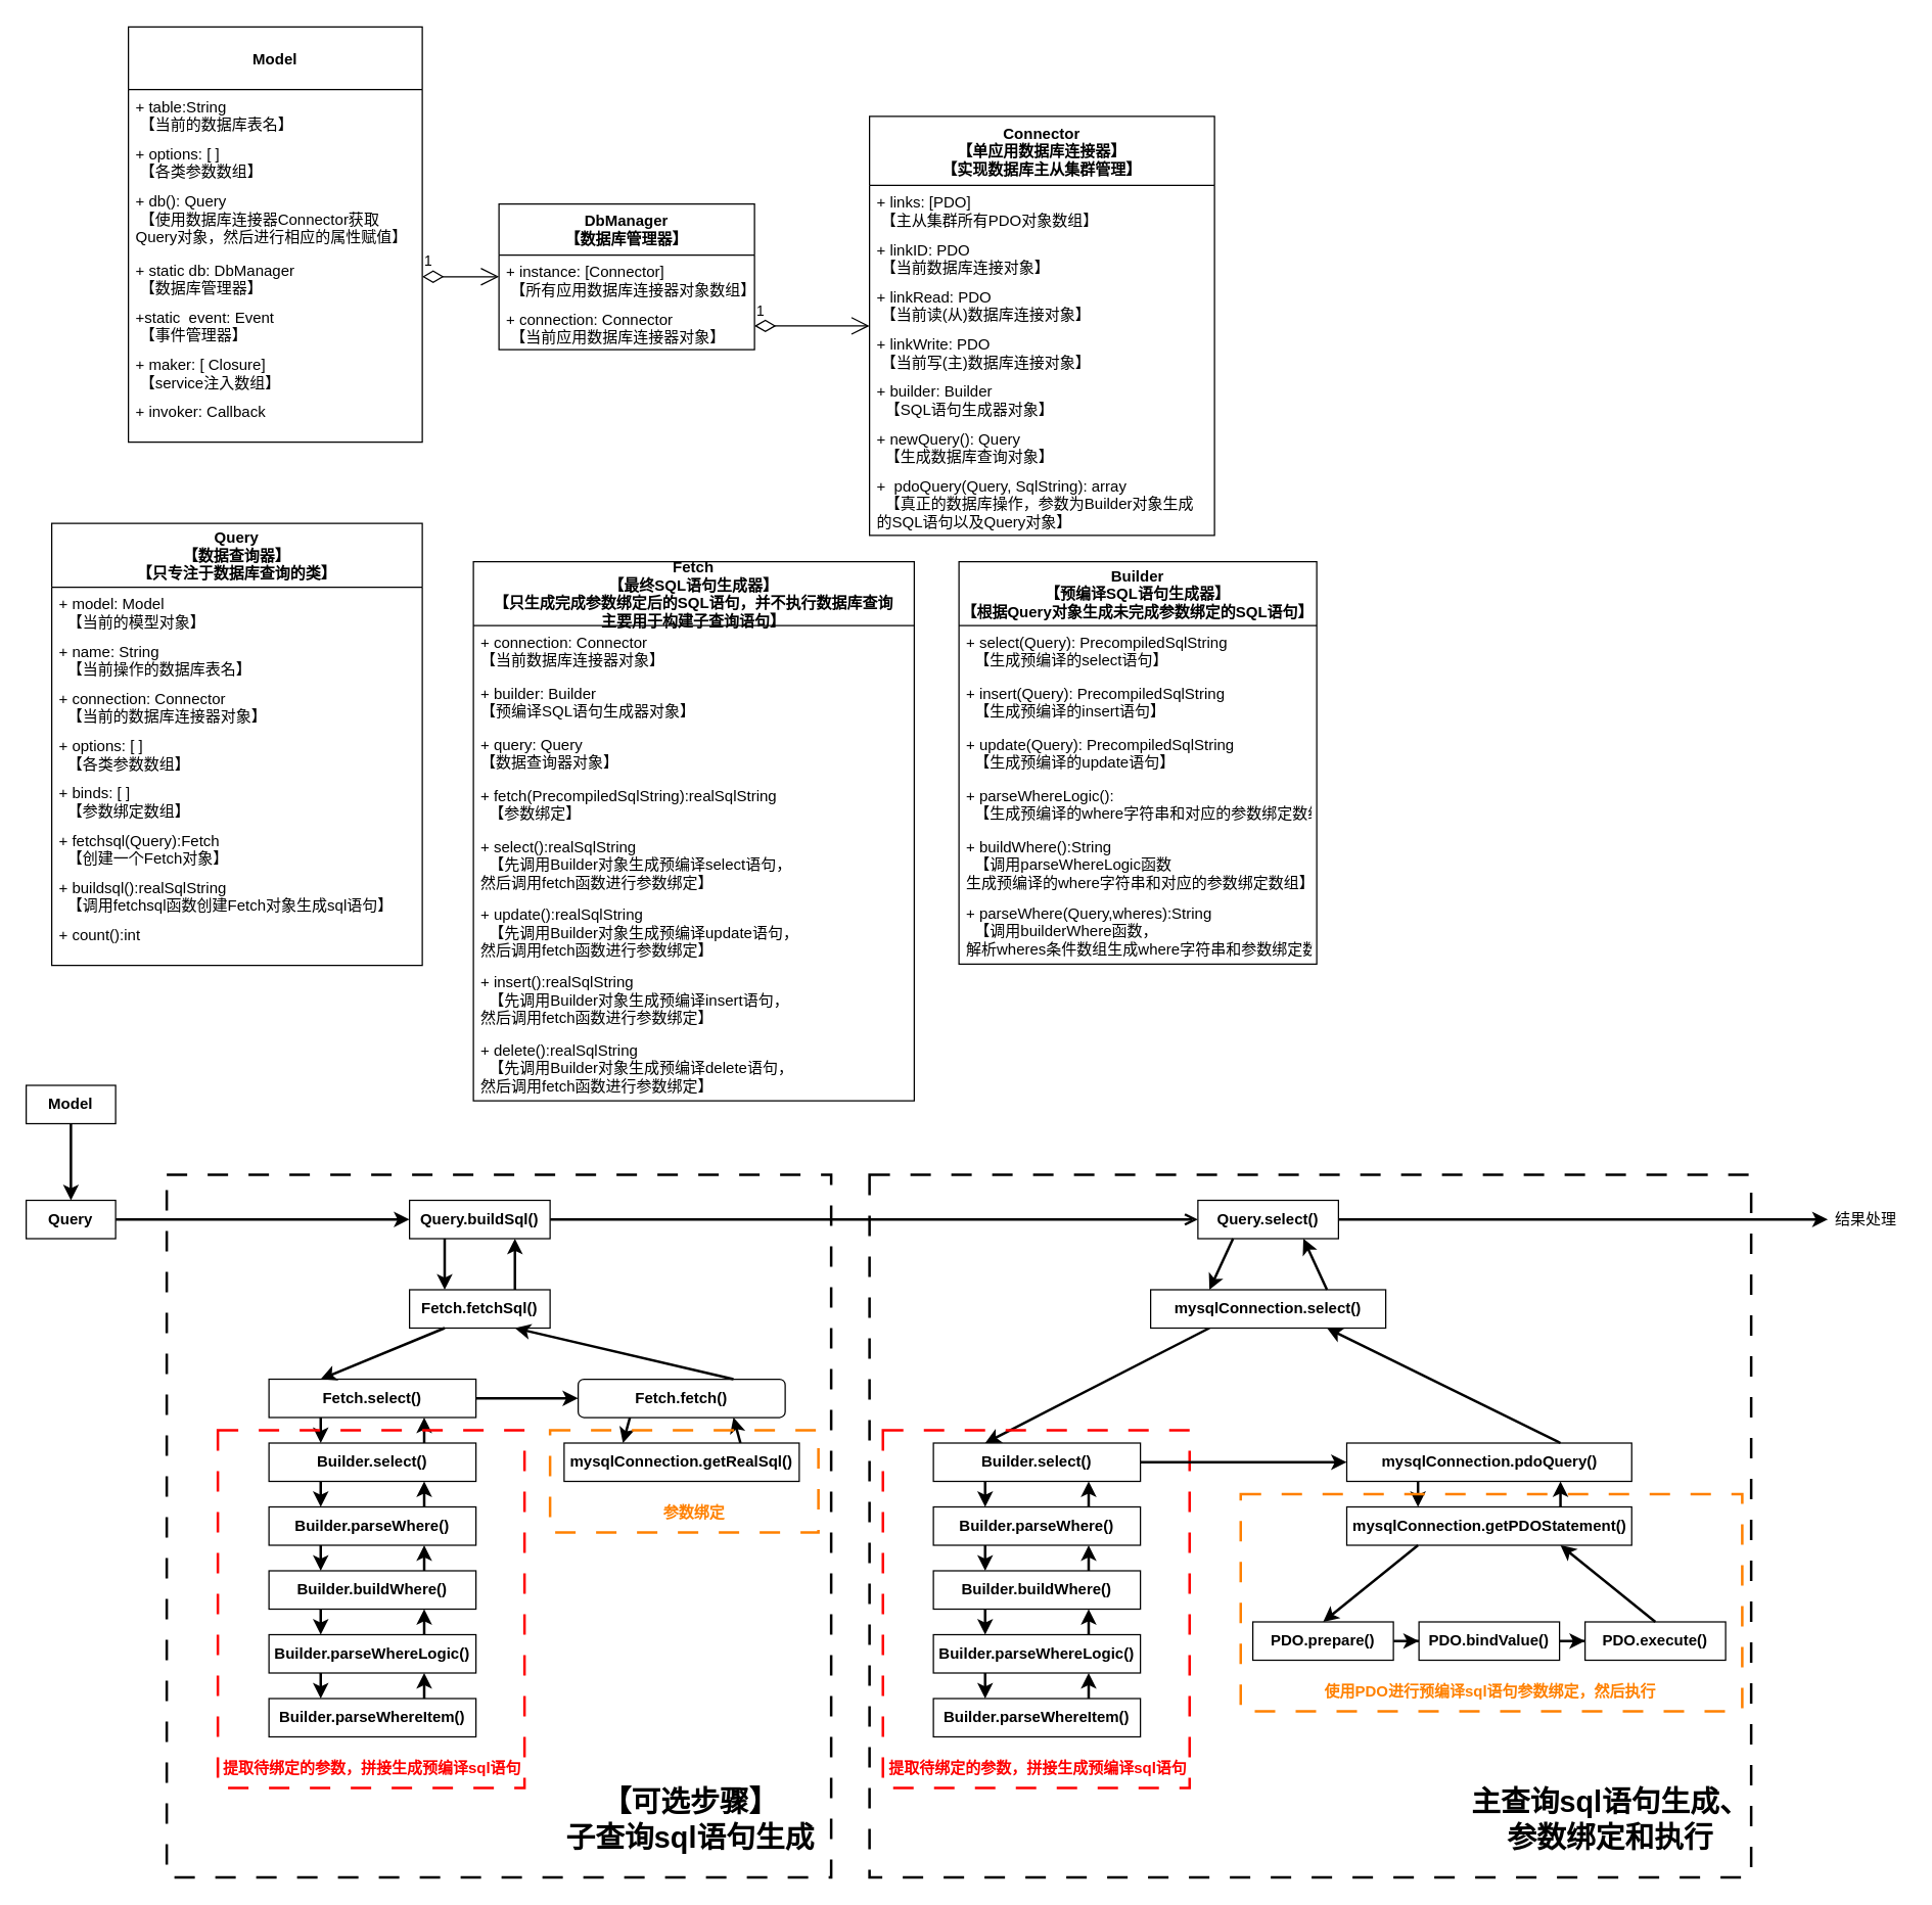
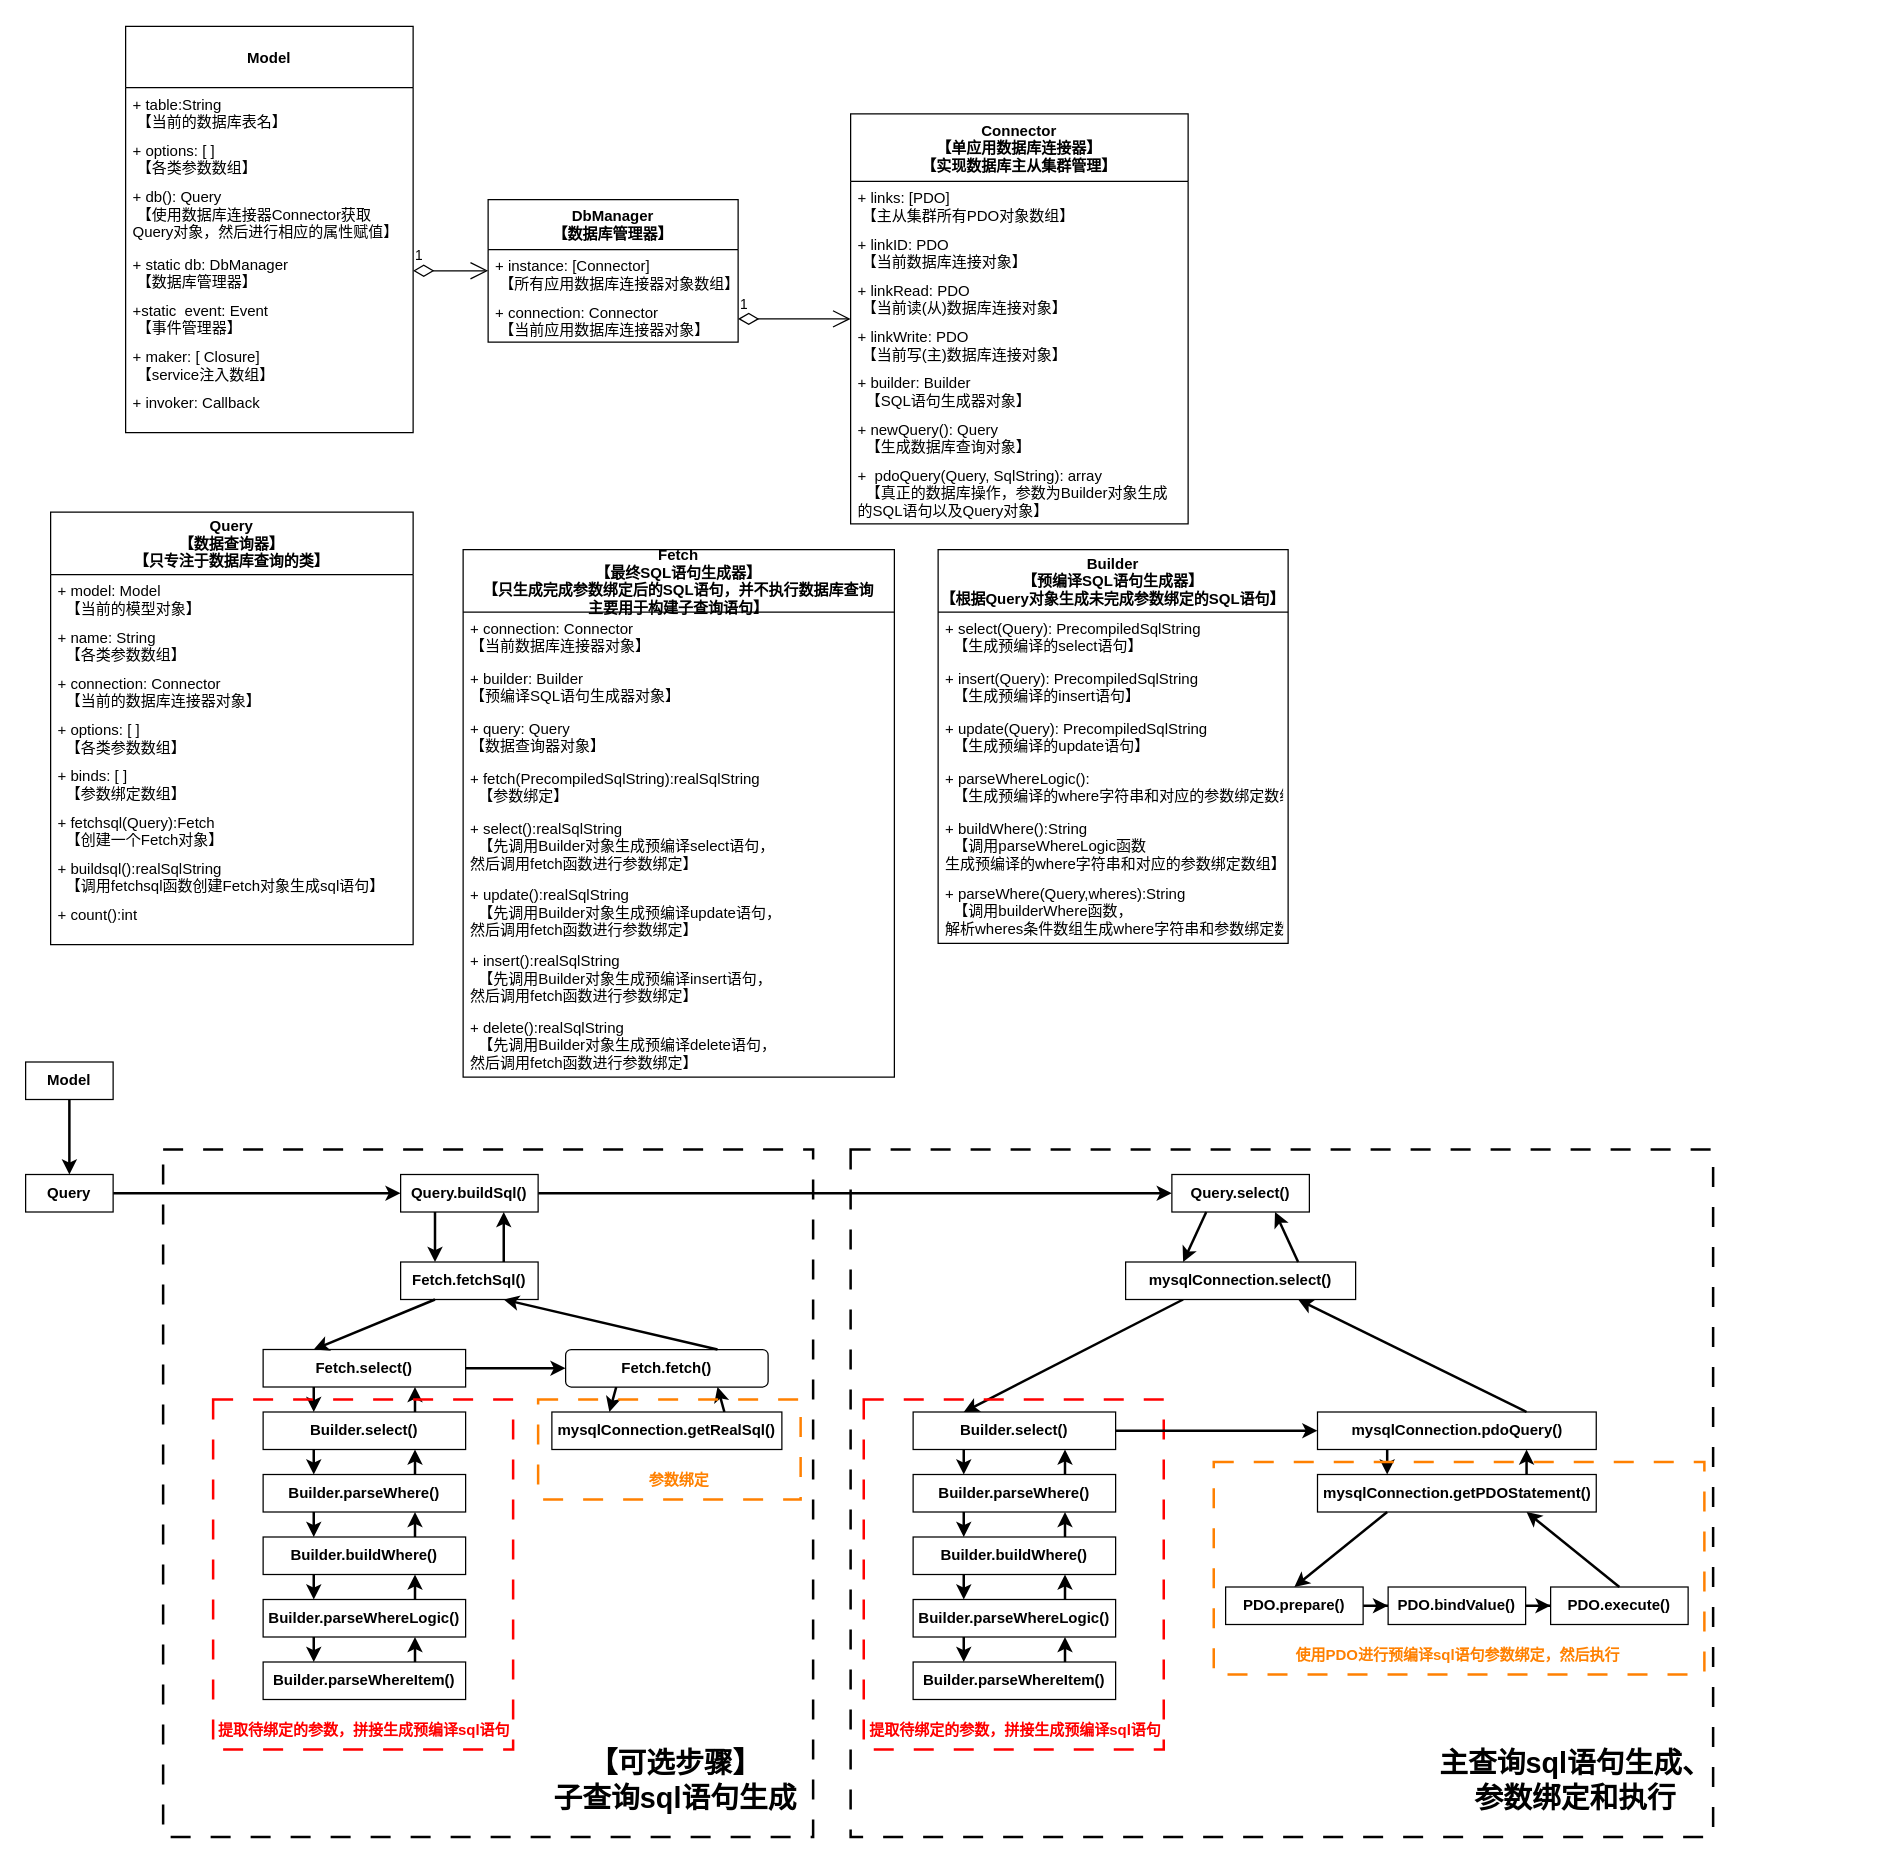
- <mxCell id="39" value="+ name: String&#10;  【当前操作的数据库表名】" style="text;strokeColor=none;fillColor=none;align=left;verticalAlign=top;spacingLeft=4;spacingRight=4;overflow=hidden;rotatable=0;points=[[0,0.5],[1,0.5]];portConstraint=eastwest;" parent="37" vertex="1"><mxGeometry y="87" width="290" height="37" as="geometry" /></mxCell>
+ <mxCell id="39" value="+ name: String&#10;  【各类参数数组】" style="text;strokeColor=none;fillColor=none;align=left;verticalAlign=top;spacingLeft=4;spacingRight=4;overflow=hidden;rotatable=0;points=[[0,0.5],[1,0.5]];portConstraint=eastwest;" parent="37" vertex="1"><mxGeometry y="87" width="290" height="37" as="geometry" /></mxCell>
- <mxCell id="66" value="" style="edgeStyle=orthogonalEdgeStyle;rounded=0;orthogonalLoop=1;jettySize=auto;html=1;strokeWidth=2;endArrow=open;" parent="1" source="67" target="90" edge="1"><mxGeometry relative="1" as="geometry" /></mxCell>
+ <mxCell id="66" value="" style="edgeStyle=orthogonalEdgeStyle;rounded=0;orthogonalLoop=1;jettySize=auto;html=1;strokeWidth=2;" parent="1" source="67" target="90" edge="1"><mxGeometry relative="1" as="geometry" /></mxCell>
- <mxCell id="121" value="" style="endArrow=classic;html=1;rounded=0;exitX=1;exitY=0.5;exitDx=0;exitDy=0;strokeWidth=2;entryX=0;entryY=0.5;entryDx=0;entryDy=0;" parent="1" source="90" target="122" edge="1"><mxGeometry width="50" height="50" relative="1" as="geometry"><mxPoint x="1231" y="1139" as="sourcePoint" /><mxPoint x="1190" y="954" as="targetPoint" /></mxGeometry></mxCell>
- <mxCell id="122" value="结果处理" style="text;html=1;align=center;verticalAlign=middle;whiteSpace=wrap;rounded=0;" parent="1" vertex="1"><mxGeometry x="1430" y="939" width="60" height="30" as="geometry" /></mxCell>
